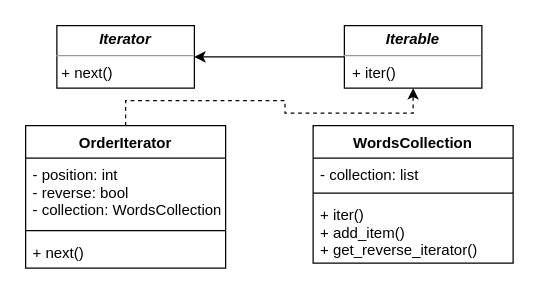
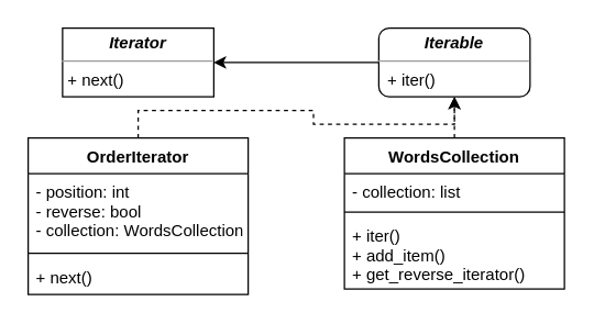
- <mxCell id="9" value="&lt;p style=&quot;margin: 0px ; margin-top: 4px ; text-align: center&quot;&gt;&lt;b&gt;&lt;i&gt;Iterable&lt;/i&gt;&lt;/b&gt;&lt;/p&gt;&lt;hr size=&quot;1&quot;&gt;&amp;nbsp; + iter()&lt;br&gt;&lt;p style=&quot;text-align: center ; margin: 0px 0px 0px 4px&quot;&gt;&lt;br&gt;&lt;/p&gt;" style="verticalAlign=top;align=left;overflow=fill;fontSize=12;fontFamily=Helvetica;html=1;" vertex="1" parent="1"><mxGeometry x="275" y="20" width="110" height="50" as="geometry" /></mxCell>
+ <mxCell id="9" value="&lt;p style=&quot;margin: 0px ; margin-top: 4px ; text-align: center&quot;&gt;&lt;b&gt;&lt;i&gt;Iterable&lt;/i&gt;&lt;/b&gt;&lt;/p&gt;&lt;hr size=&quot;1&quot;&gt;&amp;nbsp; + iter()&lt;br&gt;&lt;p style=&quot;text-align: center ; margin: 0px 0px 0px 4px&quot;&gt;&lt;br&gt;&lt;/p&gt;" style="verticalAlign=top;align=left;overflow=fill;fontSize=12;fontFamily=Helvetica;html=1;rounded=1;" vertex="1" parent="1"><mxGeometry x="275" y="20" width="110" height="50" as="geometry" /></mxCell>
+ <mxCell id="10" style="edgeStyle=orthogonalEdgeStyle;rounded=0;orthogonalLoop=1;jettySize=auto;html=1;exitX=0.5;exitY=0;exitDx=0;exitDy=0;entryX=0.5;entryY=1;entryDx=0;entryDy=0;dashed=1;" edge="1" parent="1" source="11" target="9"><mxGeometry relative="1" as="geometry" /></mxCell>
